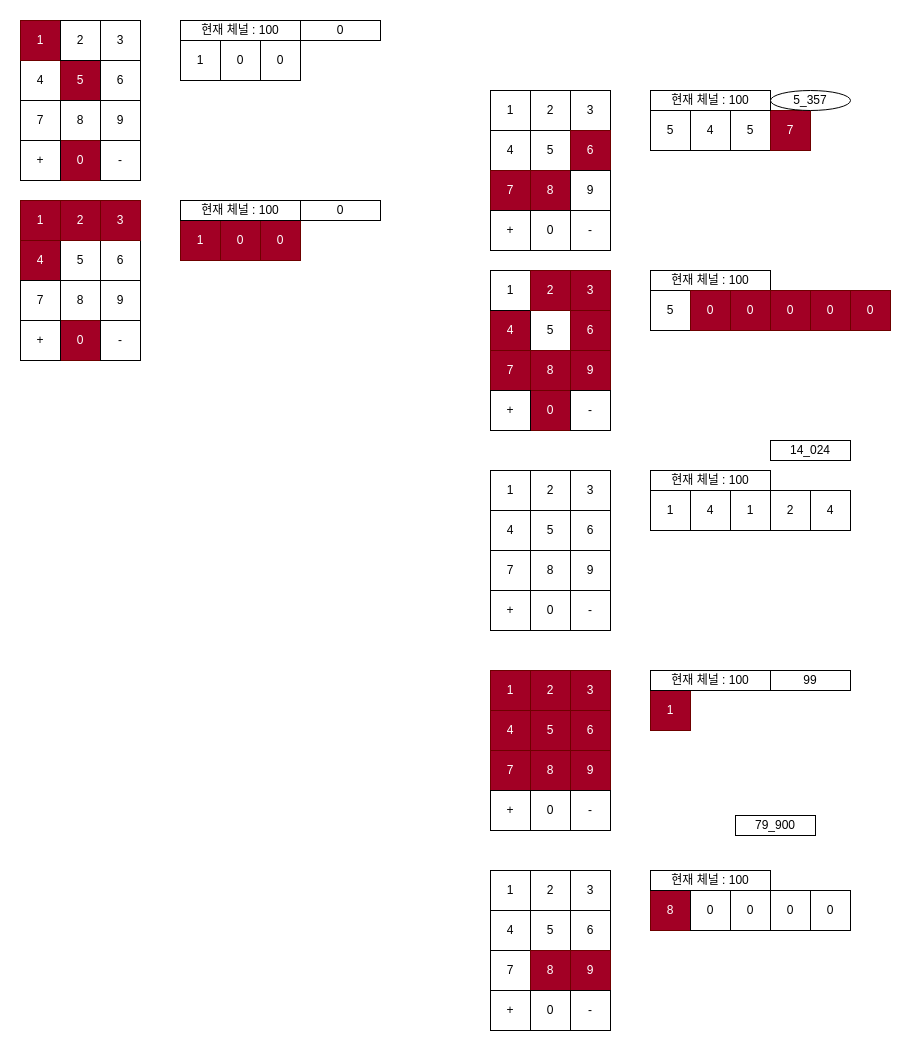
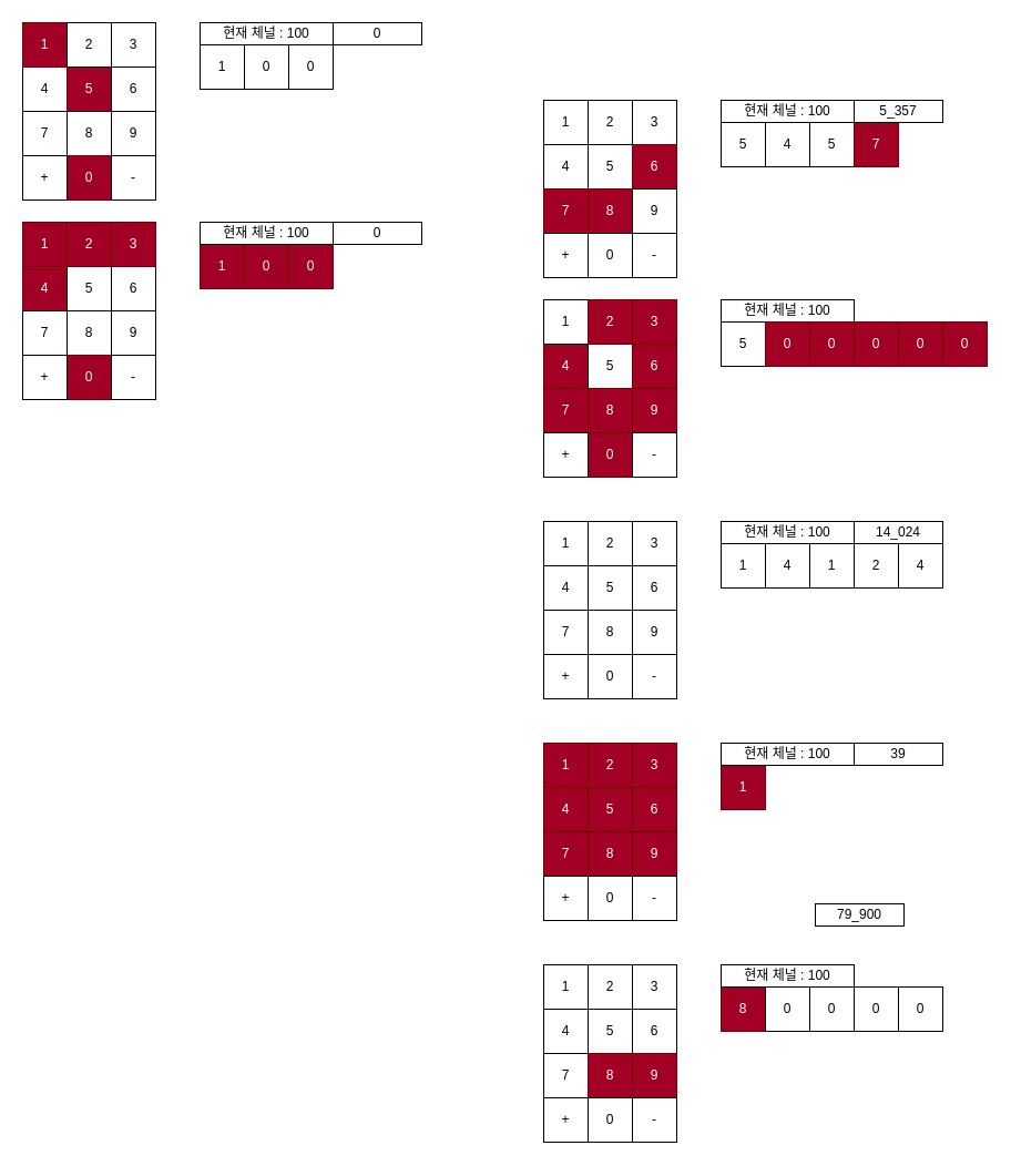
- <mxCell id="38" value="5_357" style="ellipse;whiteSpace=wrap;html=1;" vertex="1" parent="1"><mxGeometry x="770" y="90" width="80" height="20" as="geometry" /></mxCell>
+ <mxCell id="38" value="5_357" style="rounded=0;whiteSpace=wrap;html=1;" vertex="1" parent="1"><mxGeometry x="770" y="90" width="80" height="20" as="geometry" /></mxCell>
- <mxCell id="49" value="14_024" style="rounded=0;whiteSpace=wrap;html=1;" vertex="1" parent="1"><mxGeometry x="770" y="440" width="80" height="20" as="geometry" /></mxCell>
+ <mxCell id="49" value="14_024" style="rounded=0;whiteSpace=wrap;html=1;" vertex="1" parent="1"><mxGeometry x="770" y="470" width="80" height="20" as="geometry" /></mxCell>
- <mxCell id="72" value="99" style="rounded=0;whiteSpace=wrap;html=1;" vertex="1" parent="1"><mxGeometry x="770" y="670" width="80" height="20" as="geometry" /></mxCell>
+ <mxCell id="72" value="39" style="rounded=0;whiteSpace=wrap;html=1;" vertex="1" parent="1"><mxGeometry x="770" y="670" width="80" height="20" as="geometry" /></mxCell>
